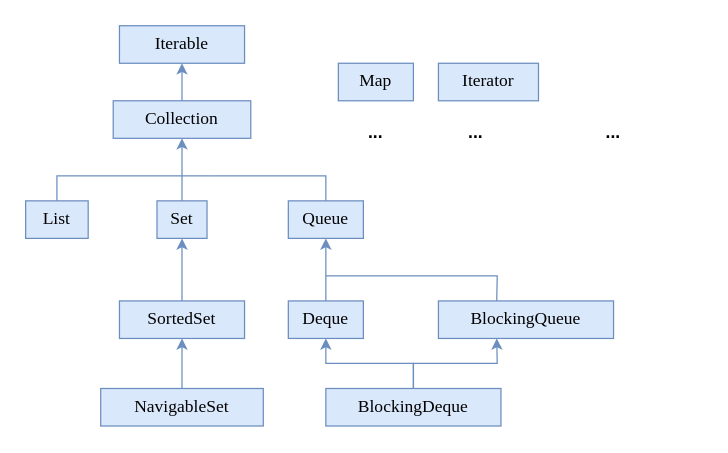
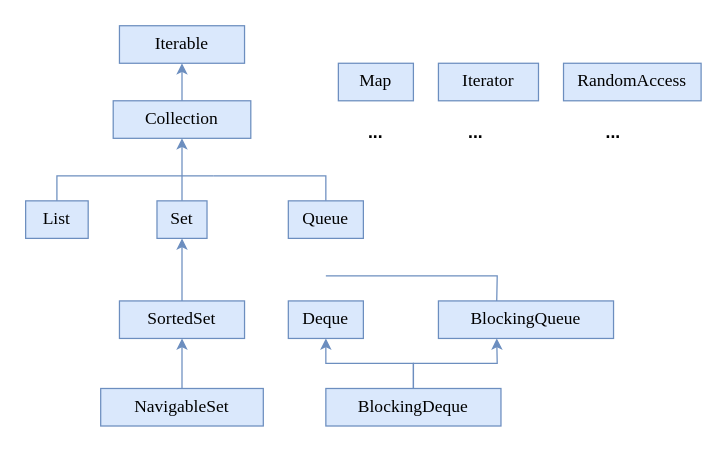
+ <mxCell id="26" value="RandomAccess" style="text;html=1;strokeColor=#6c8ebf;fillColor=#dae8fc;align=center;verticalAlign=middle;whiteSpace=wrap;rounded=0;fontSize=14;fontFamily=Lucida Console;" vertex="1" parent="1"><mxGeometry x="450" y="50" width="110" height="30" as="geometry" /></mxCell>
- <mxCell id="16" value="" style="endArrow=classic;html=1;rounded=0;exitX=0.5;exitY=0;exitDx=0;exitDy=0;entryX=0.5;entryY=1;entryDx=0;entryDy=0;fontSize=14;fillColor=#dae8fc;strokeColor=#6c8ebf;fontFamily=Lucida Console;" parent="1" source="15" target="6" edge="1"><mxGeometry width="50" height="50" relative="1" as="geometry"><mxPoint x="220" y="210" as="sourcePoint" /><mxPoint x="270" y="160" as="targetPoint" /></mxGeometry></mxCell>
